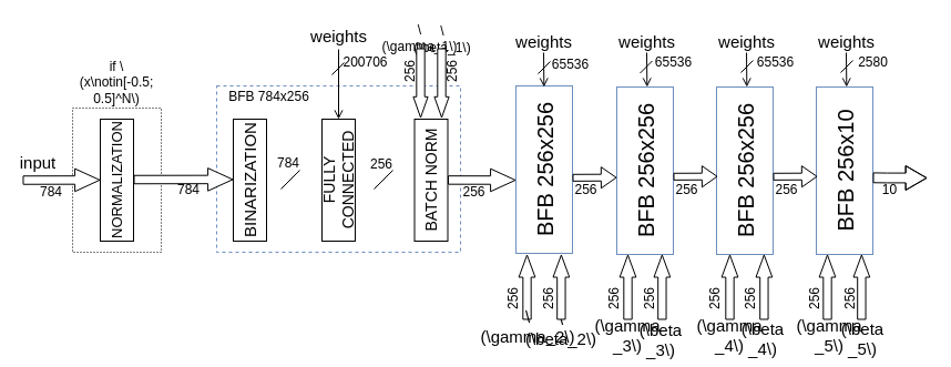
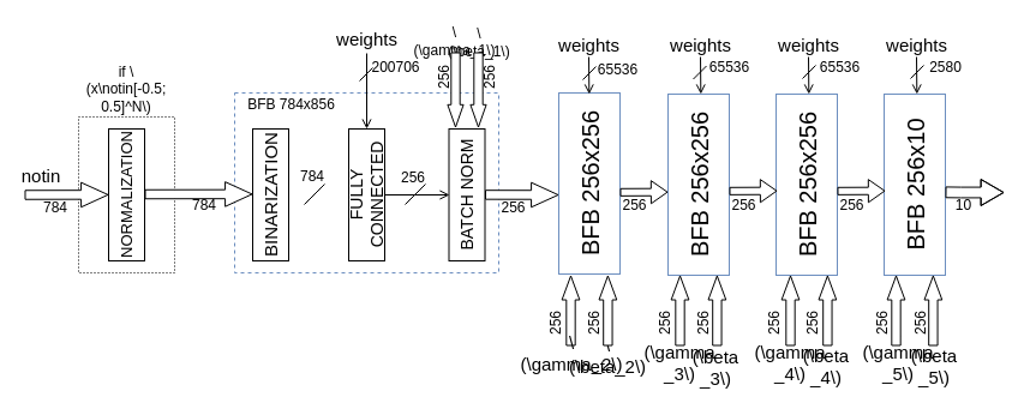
- <mxCell id="30" value="&lt;font style=&quot;font-size: 12px;&quot;&gt;BFB 784x256&lt;/font&gt;" style="text;html=1;strokeColor=none;fillColor=none;align=center;verticalAlign=middle;whiteSpace=wrap;rounded=0;fontSize=8;" parent="1" vertex="1"><mxGeometry x="195" y="77" width="95" height="20" as="geometry" /></mxCell>
+ <mxCell id="30" value="&lt;font style=&quot;font-size: 12px;&quot;&gt;BFB 784x856&lt;/font&gt;" style="text;html=1;strokeColor=none;fillColor=none;align=center;verticalAlign=middle;whiteSpace=wrap;rounded=0;fontSize=8;" parent="1" vertex="1"><mxGeometry x="195" y="77" width="95" height="20" as="geometry" /></mxCell>
- <mxCell id="9" value="&lt;font style=&quot;font-size: 15px;&quot;&gt;input&lt;/font&gt;" style="text;html=1;strokeColor=none;fillColor=none;align=center;verticalAlign=middle;whiteSpace=wrap;rounded=0;" parent="1" vertex="1"><mxGeometry x="24" y="135.75" width="20" height="20" as="geometry" /></mxCell>
+ <mxCell id="9" value="&lt;font style=&quot;font-size: 15px;&quot;&gt;notin&lt;/font&gt;" style="text;html=1;strokeColor=none;fillColor=none;align=center;verticalAlign=middle;whiteSpace=wrap;rounded=0;" parent="1" vertex="1"><mxGeometry x="24" y="135.75" width="20" height="20" as="geometry" /></mxCell>
+ <mxCell id="17" value="" style="edgeStyle=orthogonalEdgeStyle;rounded=0;orthogonalLoop=1;jettySize=auto;html=1;fontSize=8;endArrow=open;endFill=0;" parent="1" source="18" target="19" edge="1"><mxGeometry relative="1" as="geometry" /></mxCell>
